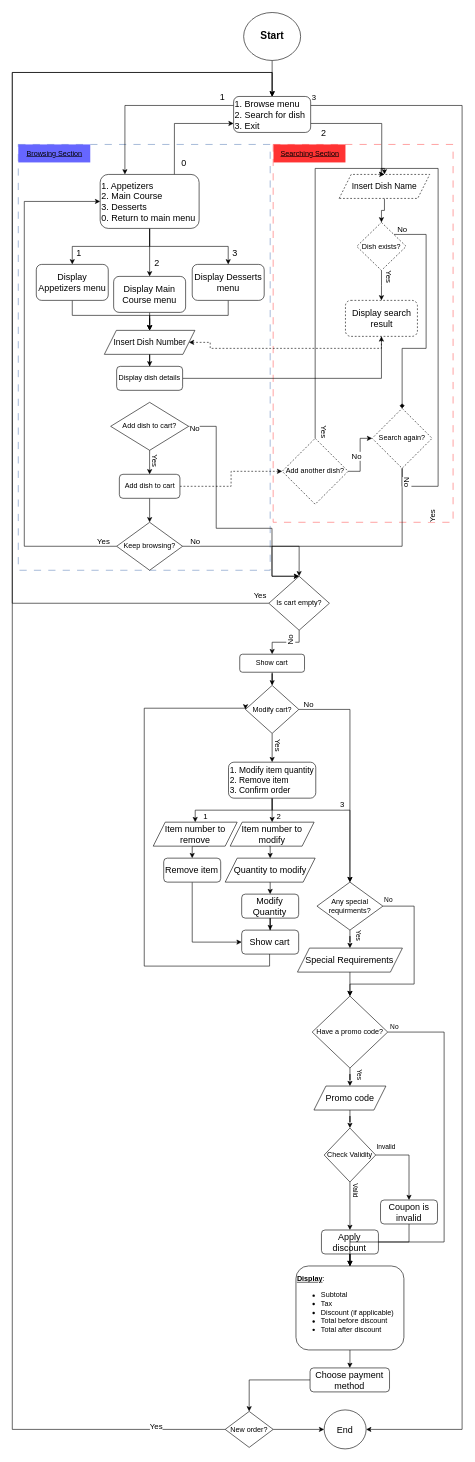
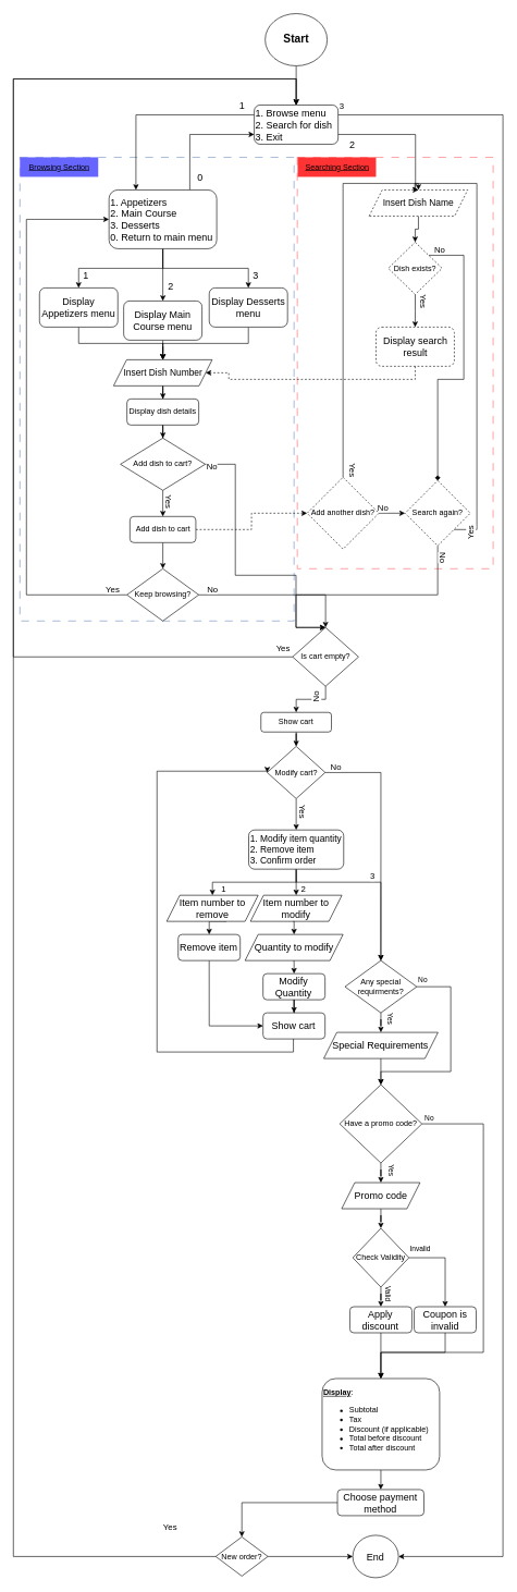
- <mxCell id="78" style="edgeStyle=orthogonalEdgeStyle;rounded=0;orthogonalLoop=1;jettySize=auto;html=1;" parent="1" source="79" target="116" edge="1"><mxGeometry relative="1" as="geometry" /></mxCell>
+ <mxCell id="78" style="edgeStyle=orthogonalEdgeStyle;rounded=0;orthogonalLoop=1;jettySize=auto;html=1;entryX=0.5;entryY=0;entryDx=0;entryDy=0;" parent="1" source="79" target="16" edge="1"><mxGeometry relative="1" as="geometry" /></mxCell>
- <mxCell id="59" value="Search again?" style="rhombus;whiteSpace=wrap;html=1;dashed=1;" parent="1" vertex="1"><mxGeometry x="620" y="680" width="100" height="100" as="geometry" /></mxCell>
+ <mxCell id="59" value="Search again?" style="rhombus;whiteSpace=wrap;html=1;dashed=1;" parent="1" vertex="1"><mxGeometry x="620" y="735" width="100" height="100" as="geometry" /></mxCell>
- <mxCell id="106" value="&lt;span style=&quot;font-size: 15px;&quot;&gt;Apply discount&lt;/span&gt;" style="rounded=1;whiteSpace=wrap;html=1;" parent="1" vertex="1"><mxGeometry x="535.47" y="2050" width="95" height="40" as="geometry" /></mxCell>
+ <mxCell id="106" value="&lt;span style=&quot;font-size: 15px;&quot;&gt;Apply discount&lt;/span&gt;" style="rounded=1;whiteSpace=wrap;html=1;" parent="1" vertex="1"><mxGeometry x="535.47" y="2000" width="95" height="40" as="geometry" /></mxCell>
- <mxCell id="48" value="New order?" style="rhombus;whiteSpace=wrap;html=1;" parent="1" vertex="1"><mxGeometry x="374.97" y="2352.5" width="80" height="60" as="geometry" /></mxCell>
+ <mxCell id="48" value="New order?" style="rhombus;whiteSpace=wrap;html=1;" parent="1" vertex="1"><mxGeometry x="329.97" y="2352.5" width="80" height="60" as="geometry" /></mxCell>
